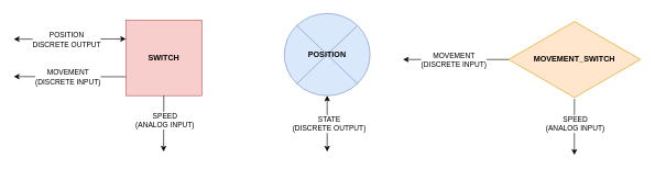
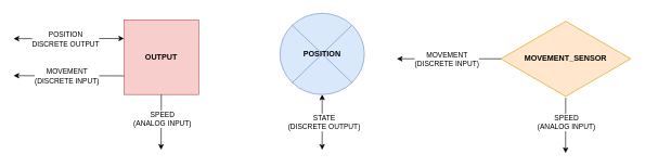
- <mxCell id="2" value="&lt;b&gt;SWITCH&lt;/b&gt;" style="whiteSpace=wrap;html=1;aspect=fixed;fillColor=#f8cecc;strokeColor=#b85450;" vertex="1" parent="1"><mxGeometry x="190" y="30" width="115" height="115" as="geometry" /></mxCell>
+ <mxCell id="2" value="&lt;b&gt;OUTPUT&lt;/b&gt;" style="whiteSpace=wrap;html=1;aspect=fixed;fillColor=#f8cecc;strokeColor=#b85450;" vertex="1" parent="1"><mxGeometry x="190" y="30" width="115" height="115" as="geometry" /></mxCell>
- <mxCell id="12" value="&lt;b&gt;MOVEMENT_SWITCH&lt;/b&gt;" style="html=1;whiteSpace=wrap;aspect=fixed;shape=isoRectangle;fillColor=#ffe6cc;strokeColor=#d79b00;" vertex="1" parent="1"><mxGeometry x="770" y="30" width="200" height="120" as="geometry" /></mxCell>
+ <mxCell id="12" value="&lt;b&gt;MOVEMENT_SENSOR&lt;/b&gt;" style="html=1;whiteSpace=wrap;aspect=fixed;shape=isoRectangle;fillColor=#ffe6cc;strokeColor=#d79b00;" vertex="1" parent="1"><mxGeometry x="770" y="30" width="200" height="120" as="geometry" /></mxCell>
